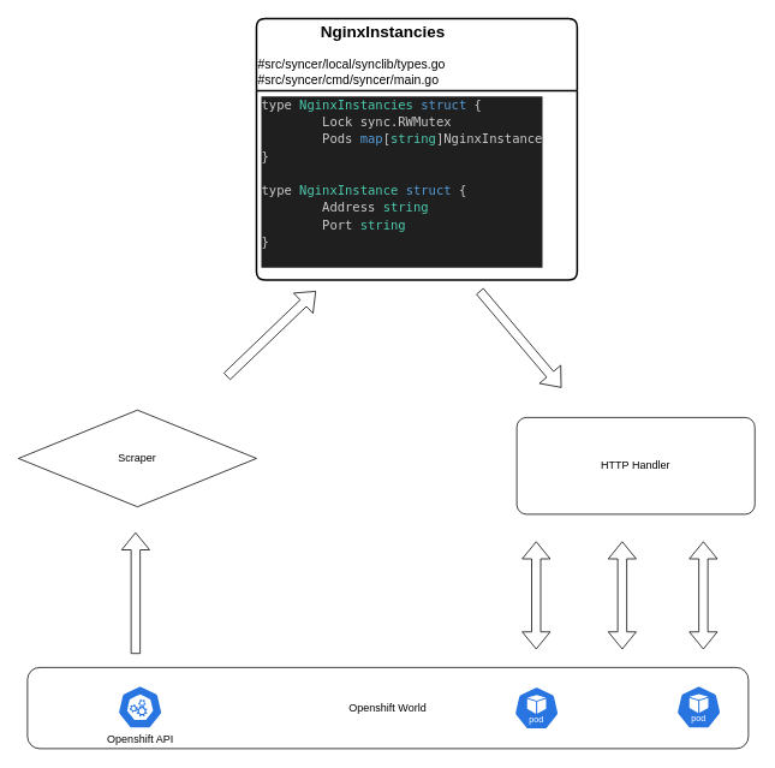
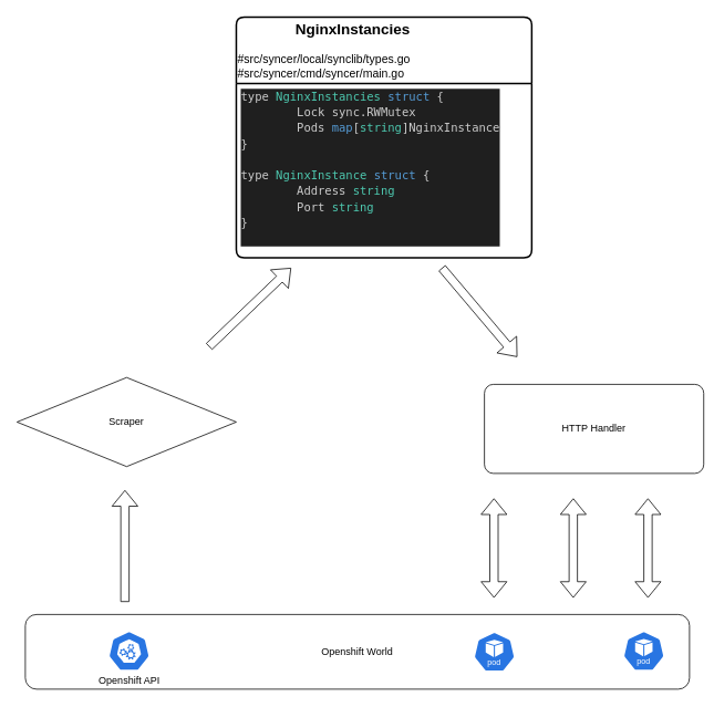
- <mxCell id="6" value="HTTP Handler" style="rounded=1;arcSize=10;whiteSpace=wrap;html=1;align=center;" vertex="1" parent="1"><mxGeometry x="573.014" y="462.698" width="264.126" height="107.302" as="geometry" /></mxCell>
+ <mxCell id="6" value="HTTP Handler" style="rounded=1;arcSize=10;whiteSpace=wrap;html=1;align=center;" vertex="1" parent="1"><mxGeometry x="583.014" y="462.698" width="264.126" height="107.302" as="geometry" /></mxCell>
